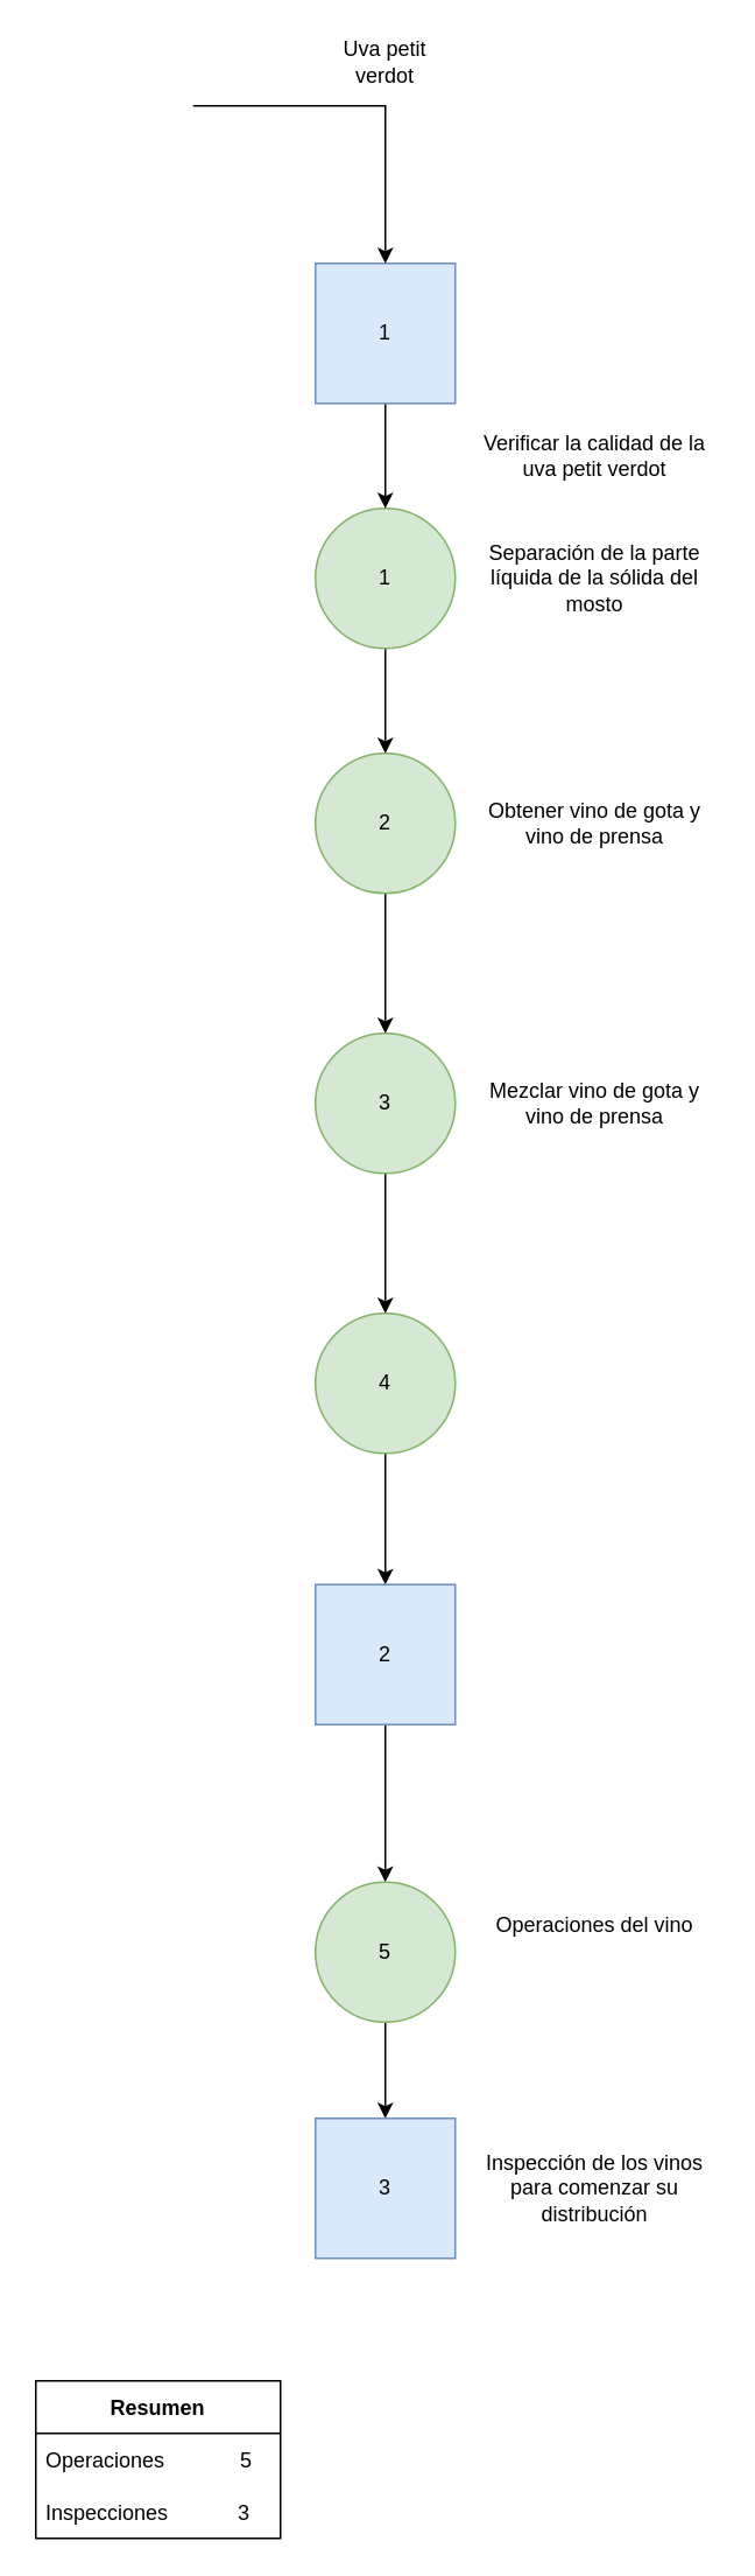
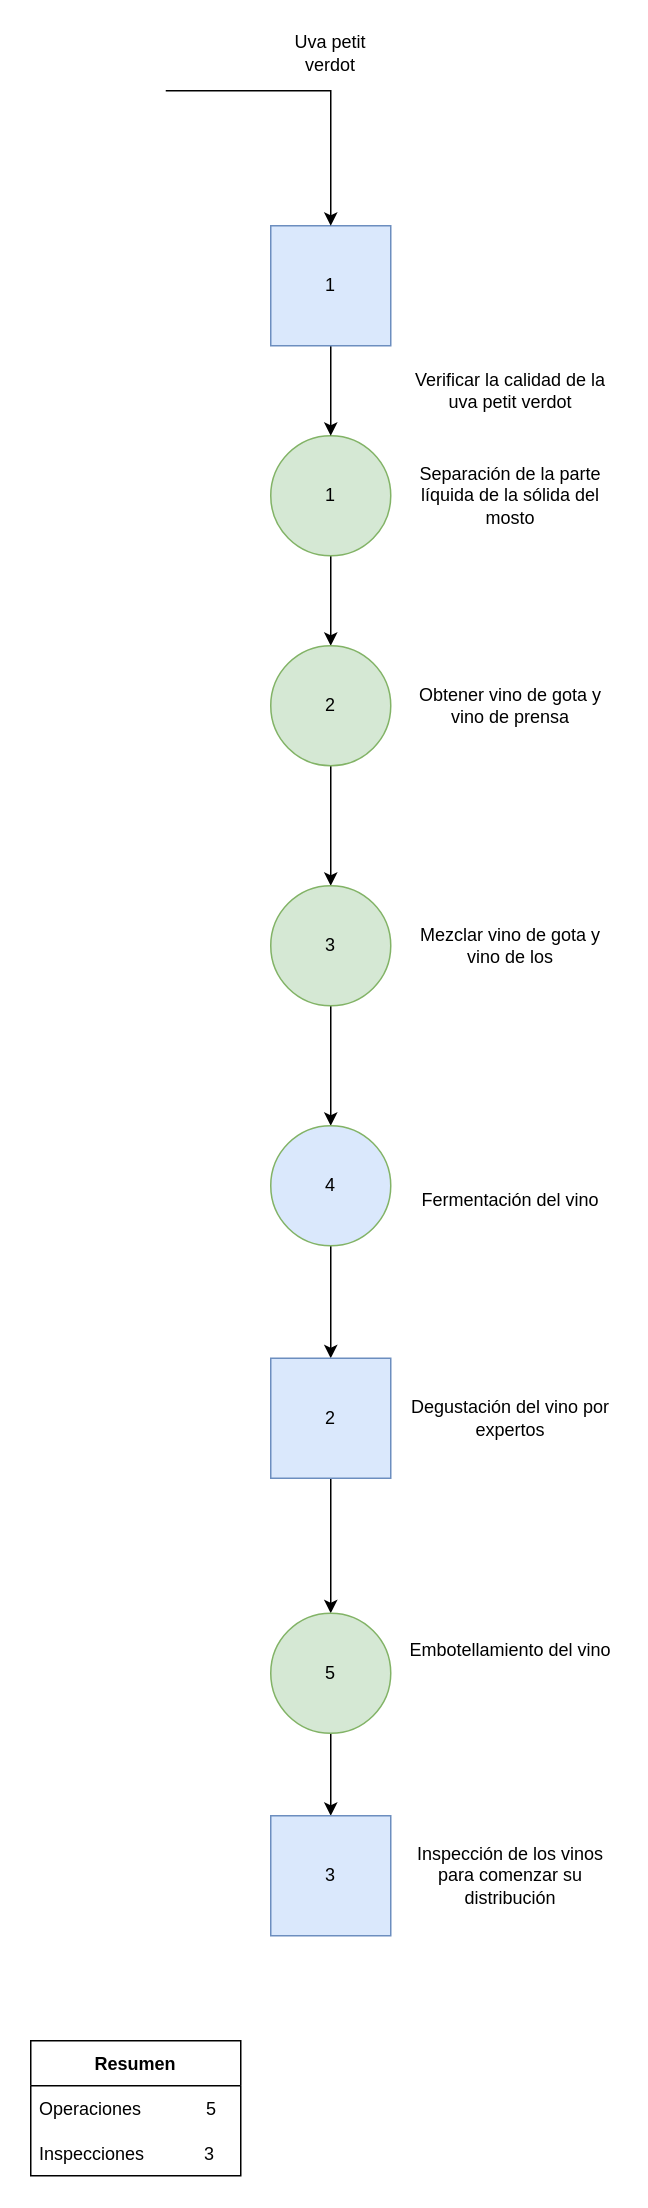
- <mxCell id="15" value="Mezclar vino de gota y vino de prensa" style="text;html=1;strokeColor=none;fillColor=none;align=center;verticalAlign=middle;whiteSpace=wrap;rounded=0;" parent="1" vertex="1"><mxGeometry x="270" y="615" width="140" height="30" as="geometry" /></mxCell>
+ <mxCell id="15" value="Mezclar vino de gota y vino de los" style="text;html=1;strokeColor=none;fillColor=none;align=center;verticalAlign=middle;whiteSpace=wrap;rounded=0;" parent="1" vertex="1"><mxGeometry x="270" y="615" width="140" height="30" as="geometry" /></mxCell>
- <mxCell id="17" value="4" style="ellipse;whiteSpace=wrap;html=1;aspect=fixed;fillColor=#d5e8d4;strokeColor=#82b366;" parent="1" vertex="1"><mxGeometry x="180" y="750" width="80" height="80" as="geometry" /></mxCell>
+ <mxCell id="17" value="4" style="ellipse;whiteSpace=wrap;html=1;aspect=fixed;fillColor=#dae8fc;strokeColor=#82b366;" parent="1" vertex="1"><mxGeometry x="180" y="750" width="80" height="80" as="geometry" /></mxCell>
+ <mxCell id="18" value="Fermentación del vino" style="text;html=1;strokeColor=none;fillColor=none;align=center;verticalAlign=middle;whiteSpace=wrap;rounded=0;" parent="1" vertex="1"><mxGeometry x="270" y="785" width="140" height="30" as="geometry" /></mxCell>
+ <mxCell id="21" value="Degustación del vino por expertos" style="text;html=1;strokeColor=none;fillColor=none;align=center;verticalAlign=middle;whiteSpace=wrap;rounded=0;" parent="1" vertex="1"><mxGeometry x="270" y="930" width="140" height="30" as="geometry" /></mxCell>
- <mxCell id="24" value="Operaciones del vino" style="text;html=1;strokeColor=none;fillColor=none;align=center;verticalAlign=middle;whiteSpace=wrap;rounded=0;" parent="1" vertex="1"><mxGeometry x="270" y="1085" width="140" height="30" as="geometry" /></mxCell>
+ <mxCell id="24" value="Embotellamiento del vino" style="text;html=1;strokeColor=none;fillColor=none;align=center;verticalAlign=middle;whiteSpace=wrap;rounded=0;" parent="1" vertex="1"><mxGeometry x="270" y="1085" width="140" height="30" as="geometry" /></mxCell>
